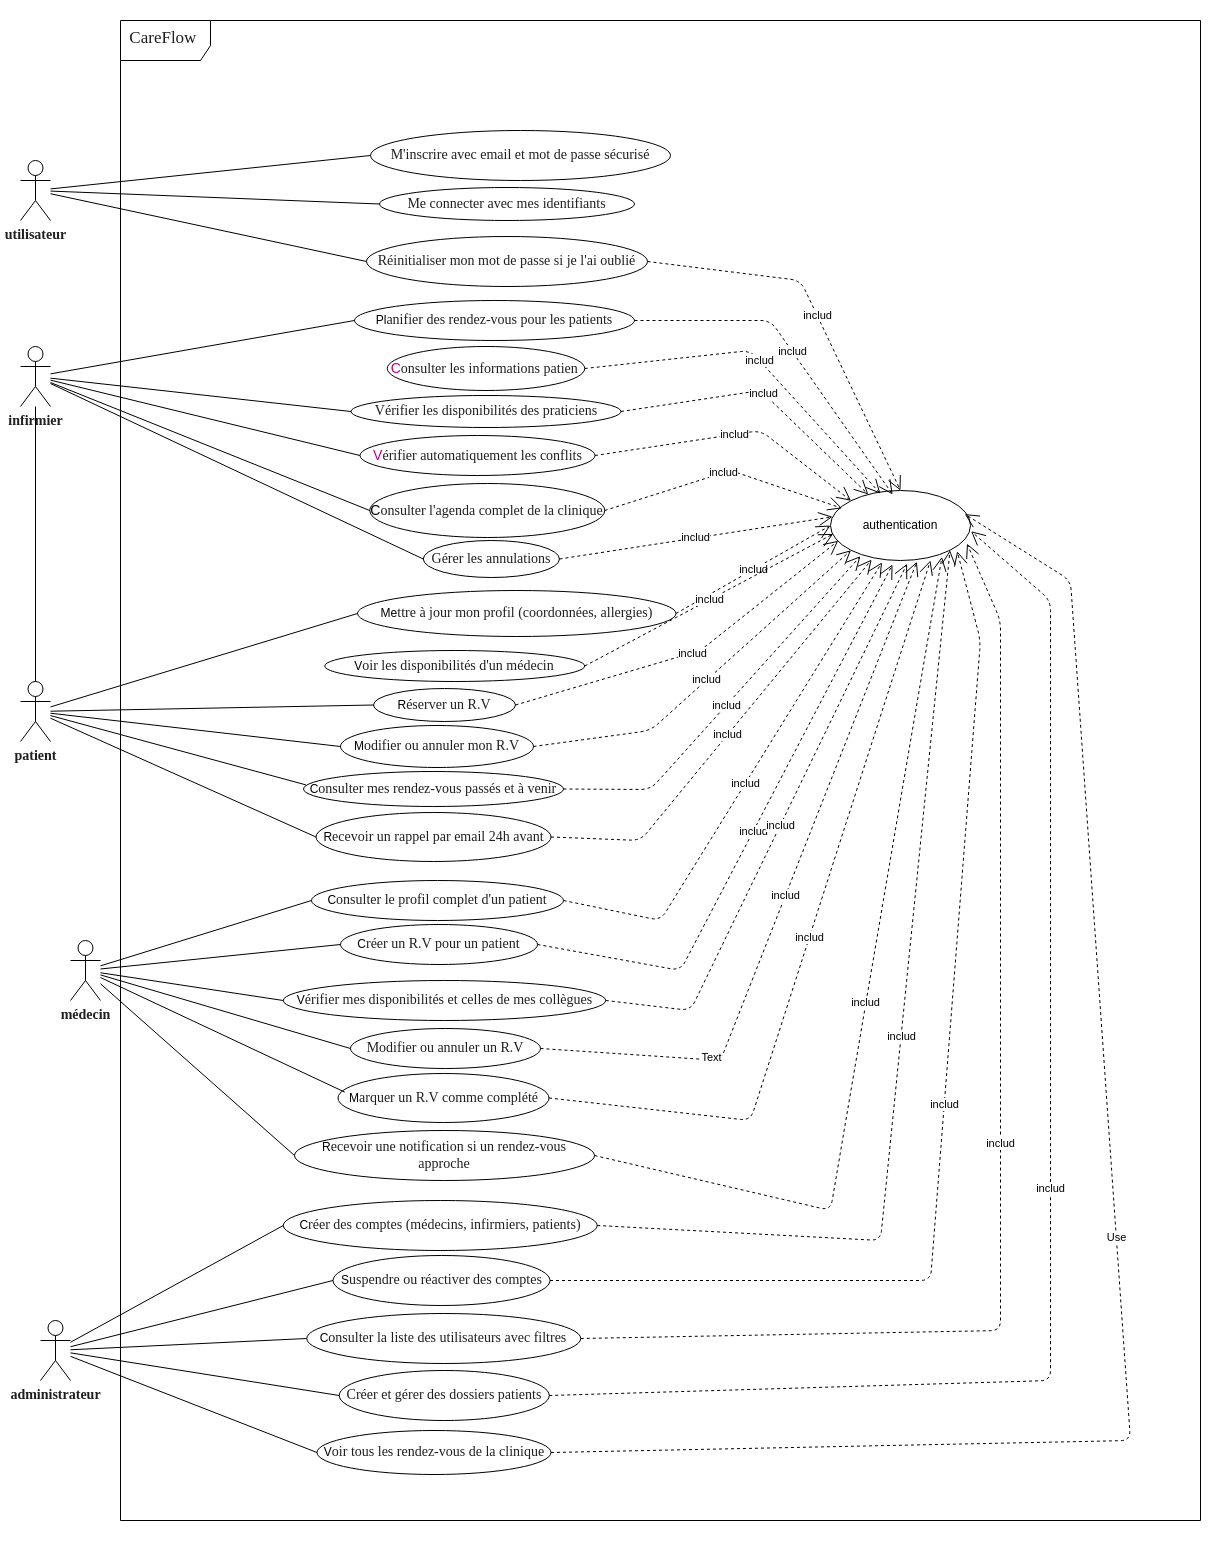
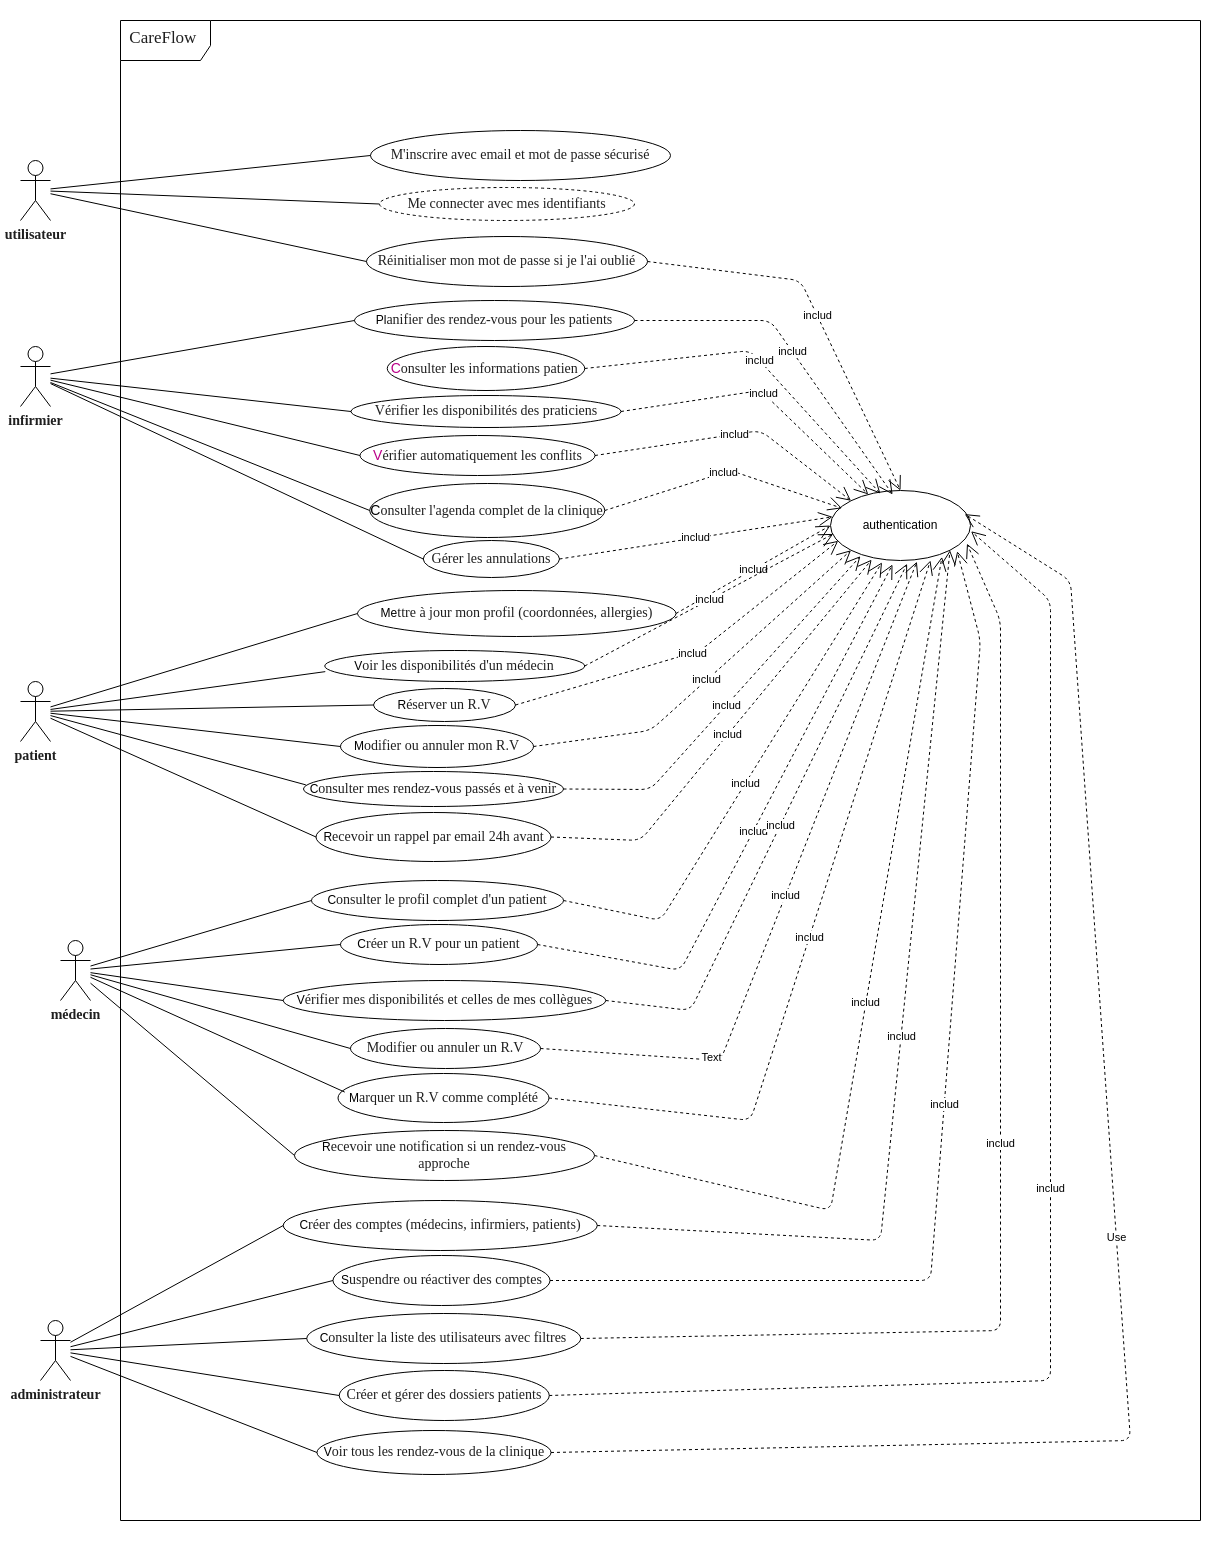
- <mxCell id="5" value="&lt;span style=&quot;color: rgba(0, 0, 0, 0.88); font-family: &amp;quot;Nunito Sans&amp;quot;, &amp;quot;sans-serif&amp;quot;; font-size: 14px; text-align: start;&quot;&gt;Me connecter avec mes identifiants&lt;/span&gt;" style="ellipse;whiteSpace=wrap;html=1;" parent="1" vertex="1"><mxGeometry x="379" y="187" width="255" height="33" as="geometry" /></mxCell>
+ <mxCell id="5" value="&lt;span style=&quot;color: rgba(0, 0, 0, 0.88); font-family: &amp;quot;Nunito Sans&amp;quot;, &amp;quot;sans-serif&amp;quot;; font-size: 14px; text-align: start;&quot;&gt;Me connecter avec mes identifiants&lt;/span&gt;" style="ellipse;whiteSpace=wrap;html=1;dashed=1;" parent="1" vertex="1"><mxGeometry x="379" y="187" width="255" height="33" as="geometry" /></mxCell>
- <mxCell id="30" value="" style="endArrow=none;html=1;" parent="1" source="22" target="10" edge="1"><mxGeometry width="50" height="50" relative="1" as="geometry"><mxPoint x="310" y="880" as="sourcePoint" /><mxPoint x="360" y="830" as="targetPoint" /></mxGeometry></mxCell>
+ <mxCell id="30" value="" style="endArrow=none;html=1;entryX=0.002;entryY=0.682;entryDx=0;entryDy=0;entryPerimeter=0;" parent="1" source="22" target="24" edge="1"><mxGeometry width="50" height="50" relative="1" as="geometry"><mxPoint x="310" y="880" as="sourcePoint" /><mxPoint x="360" y="830" as="targetPoint" /></mxGeometry></mxCell>
- <mxCell id="35" value="&lt;span style=&quot;color: rgba(0, 0, 0, 0.88); font-family: &amp;quot;Nunito Sans&amp;quot;, &amp;quot;sans-serif&amp;quot;; font-size: 14px; font-weight: 700; text-align: start; text-wrap-mode: wrap;&quot;&gt;médecin&lt;/span&gt;" style="shape=umlActor;verticalLabelPosition=bottom;verticalAlign=top;html=1;outlineConnect=0;" parent="1" vertex="1"><mxGeometry x="70" y="940" width="30" height="60" as="geometry" /></mxCell>
+ <mxCell id="35" value="&lt;span style=&quot;color: rgba(0, 0, 0, 0.88); font-family: &amp;quot;Nunito Sans&amp;quot;, &amp;quot;sans-serif&amp;quot;; font-size: 14px; font-weight: 700; text-align: start; text-wrap-mode: wrap;&quot;&gt;médecin&lt;/span&gt;" style="shape=umlActor;verticalLabelPosition=bottom;verticalAlign=top;html=1;outlineConnect=0;" parent="1" vertex="1"><mxGeometry x="60" y="940" width="30" height="60" as="geometry" /></mxCell>
